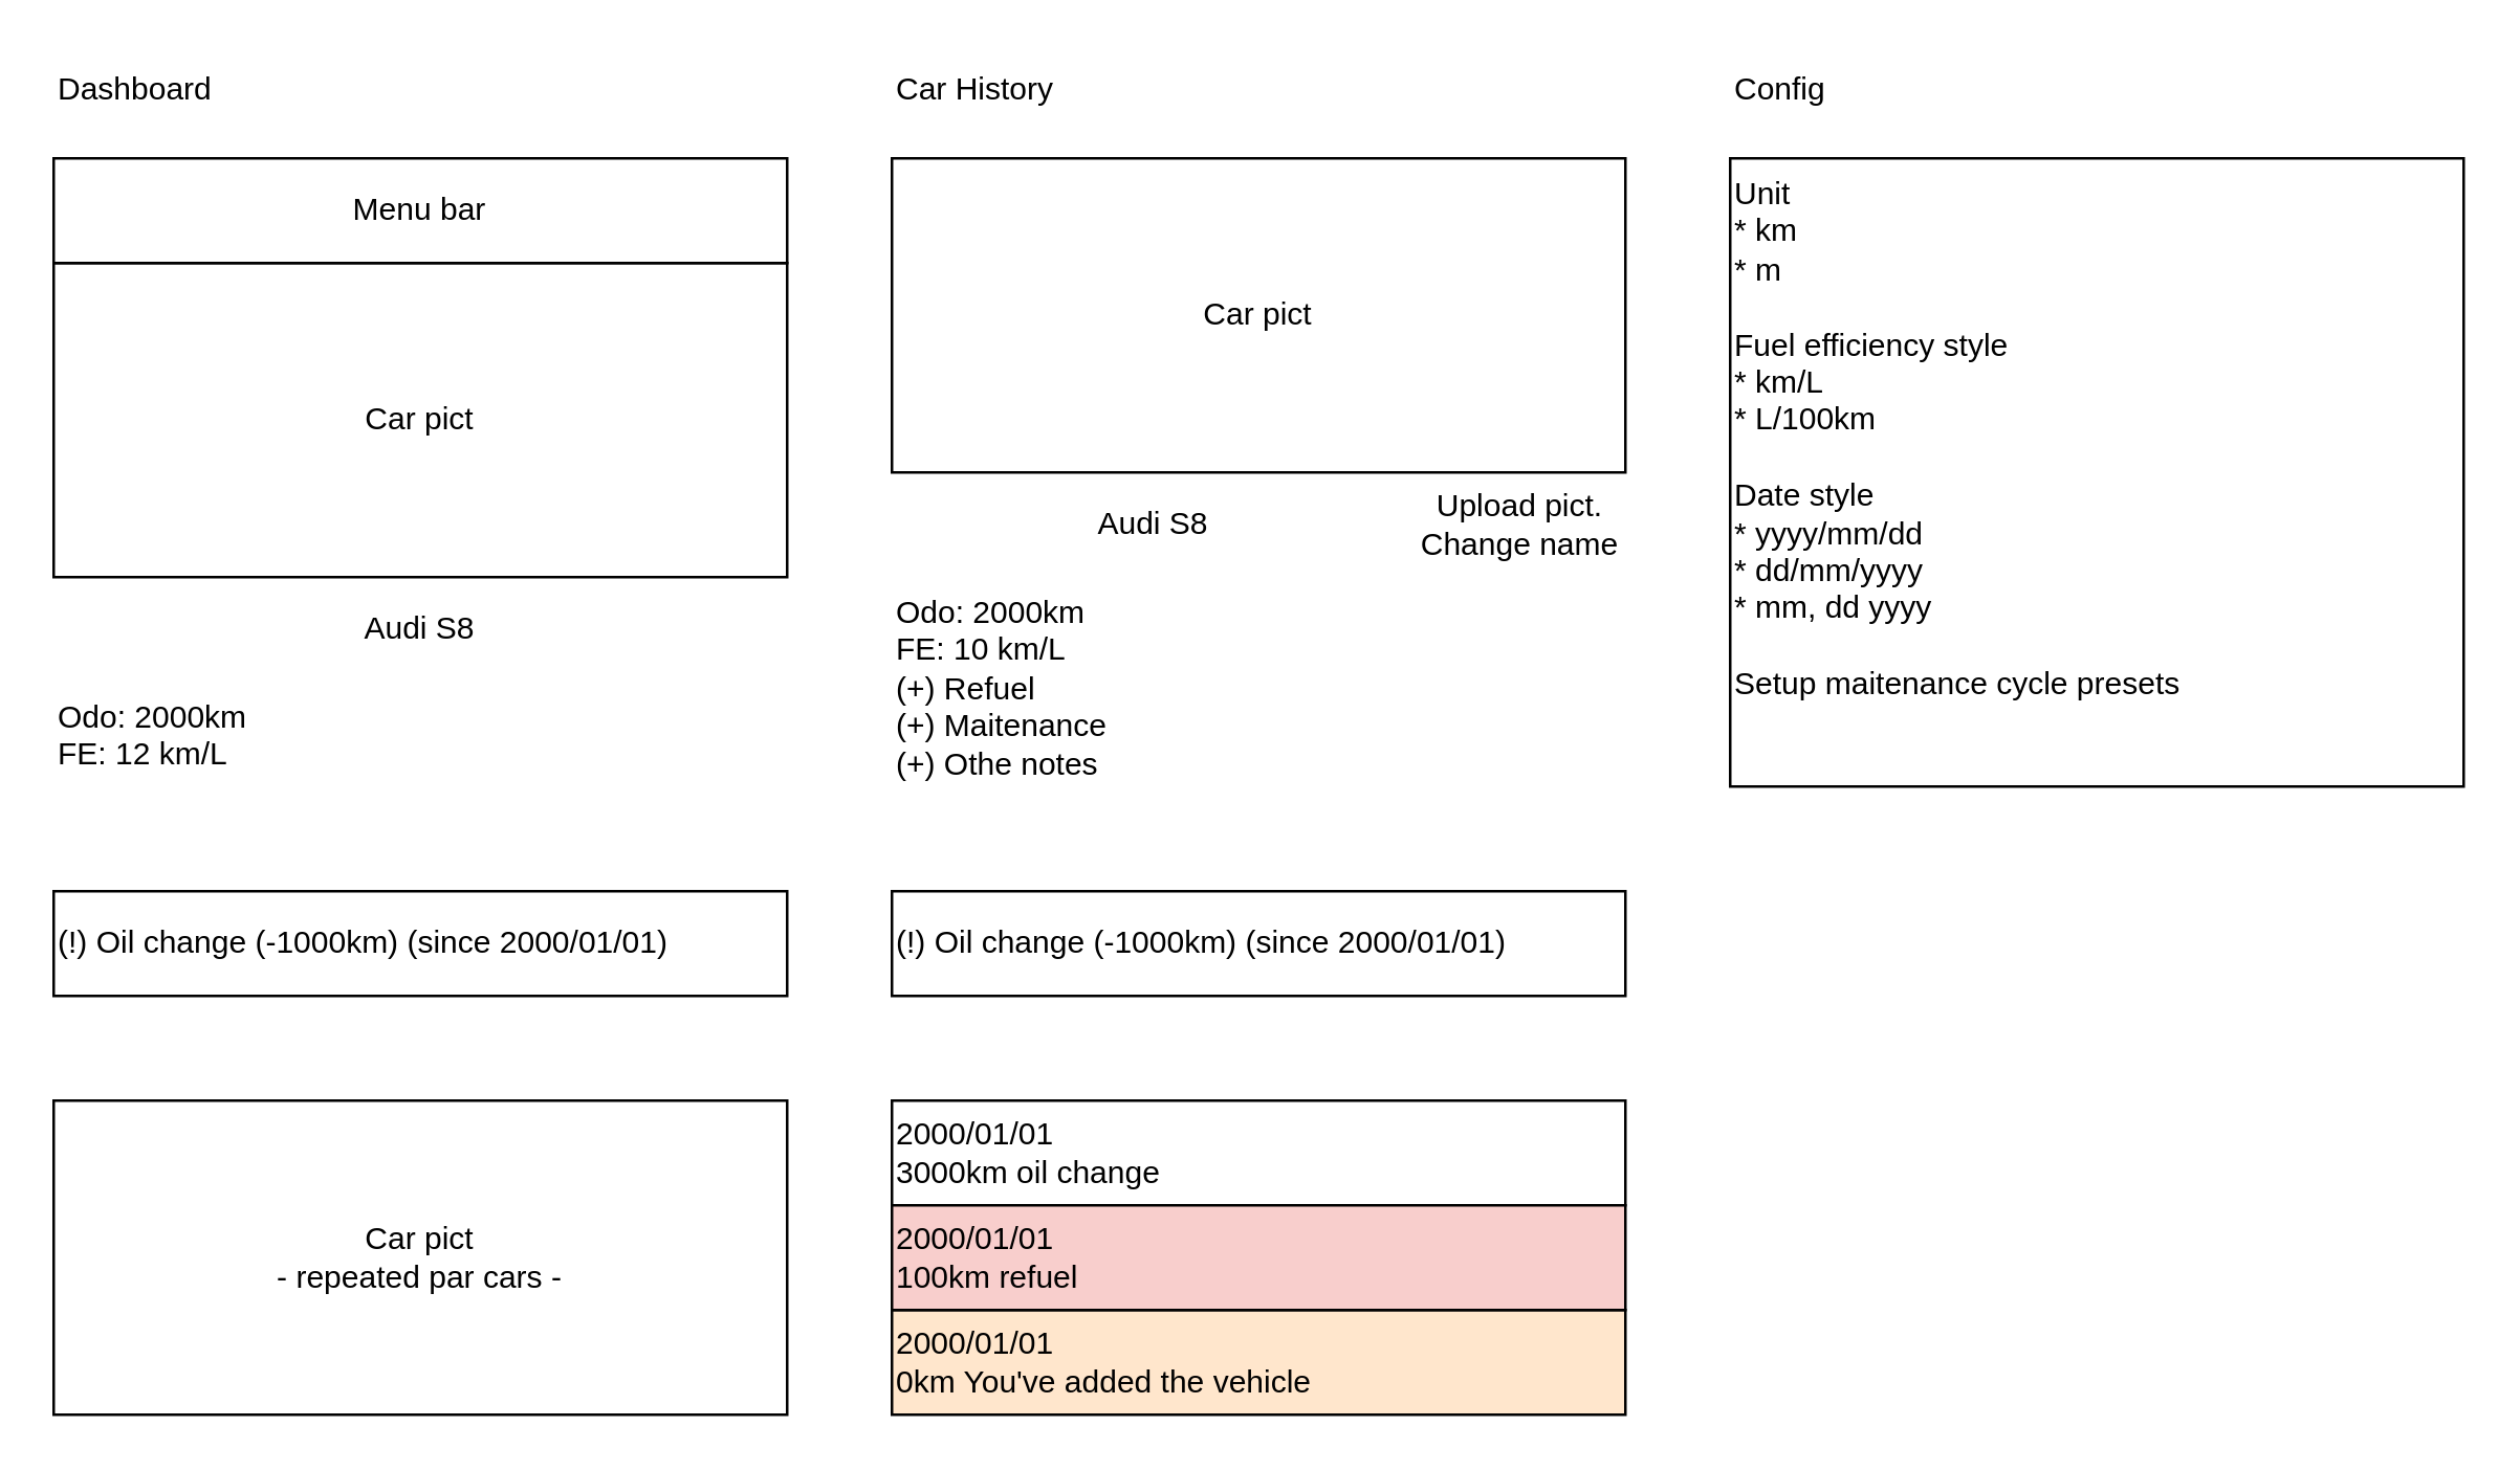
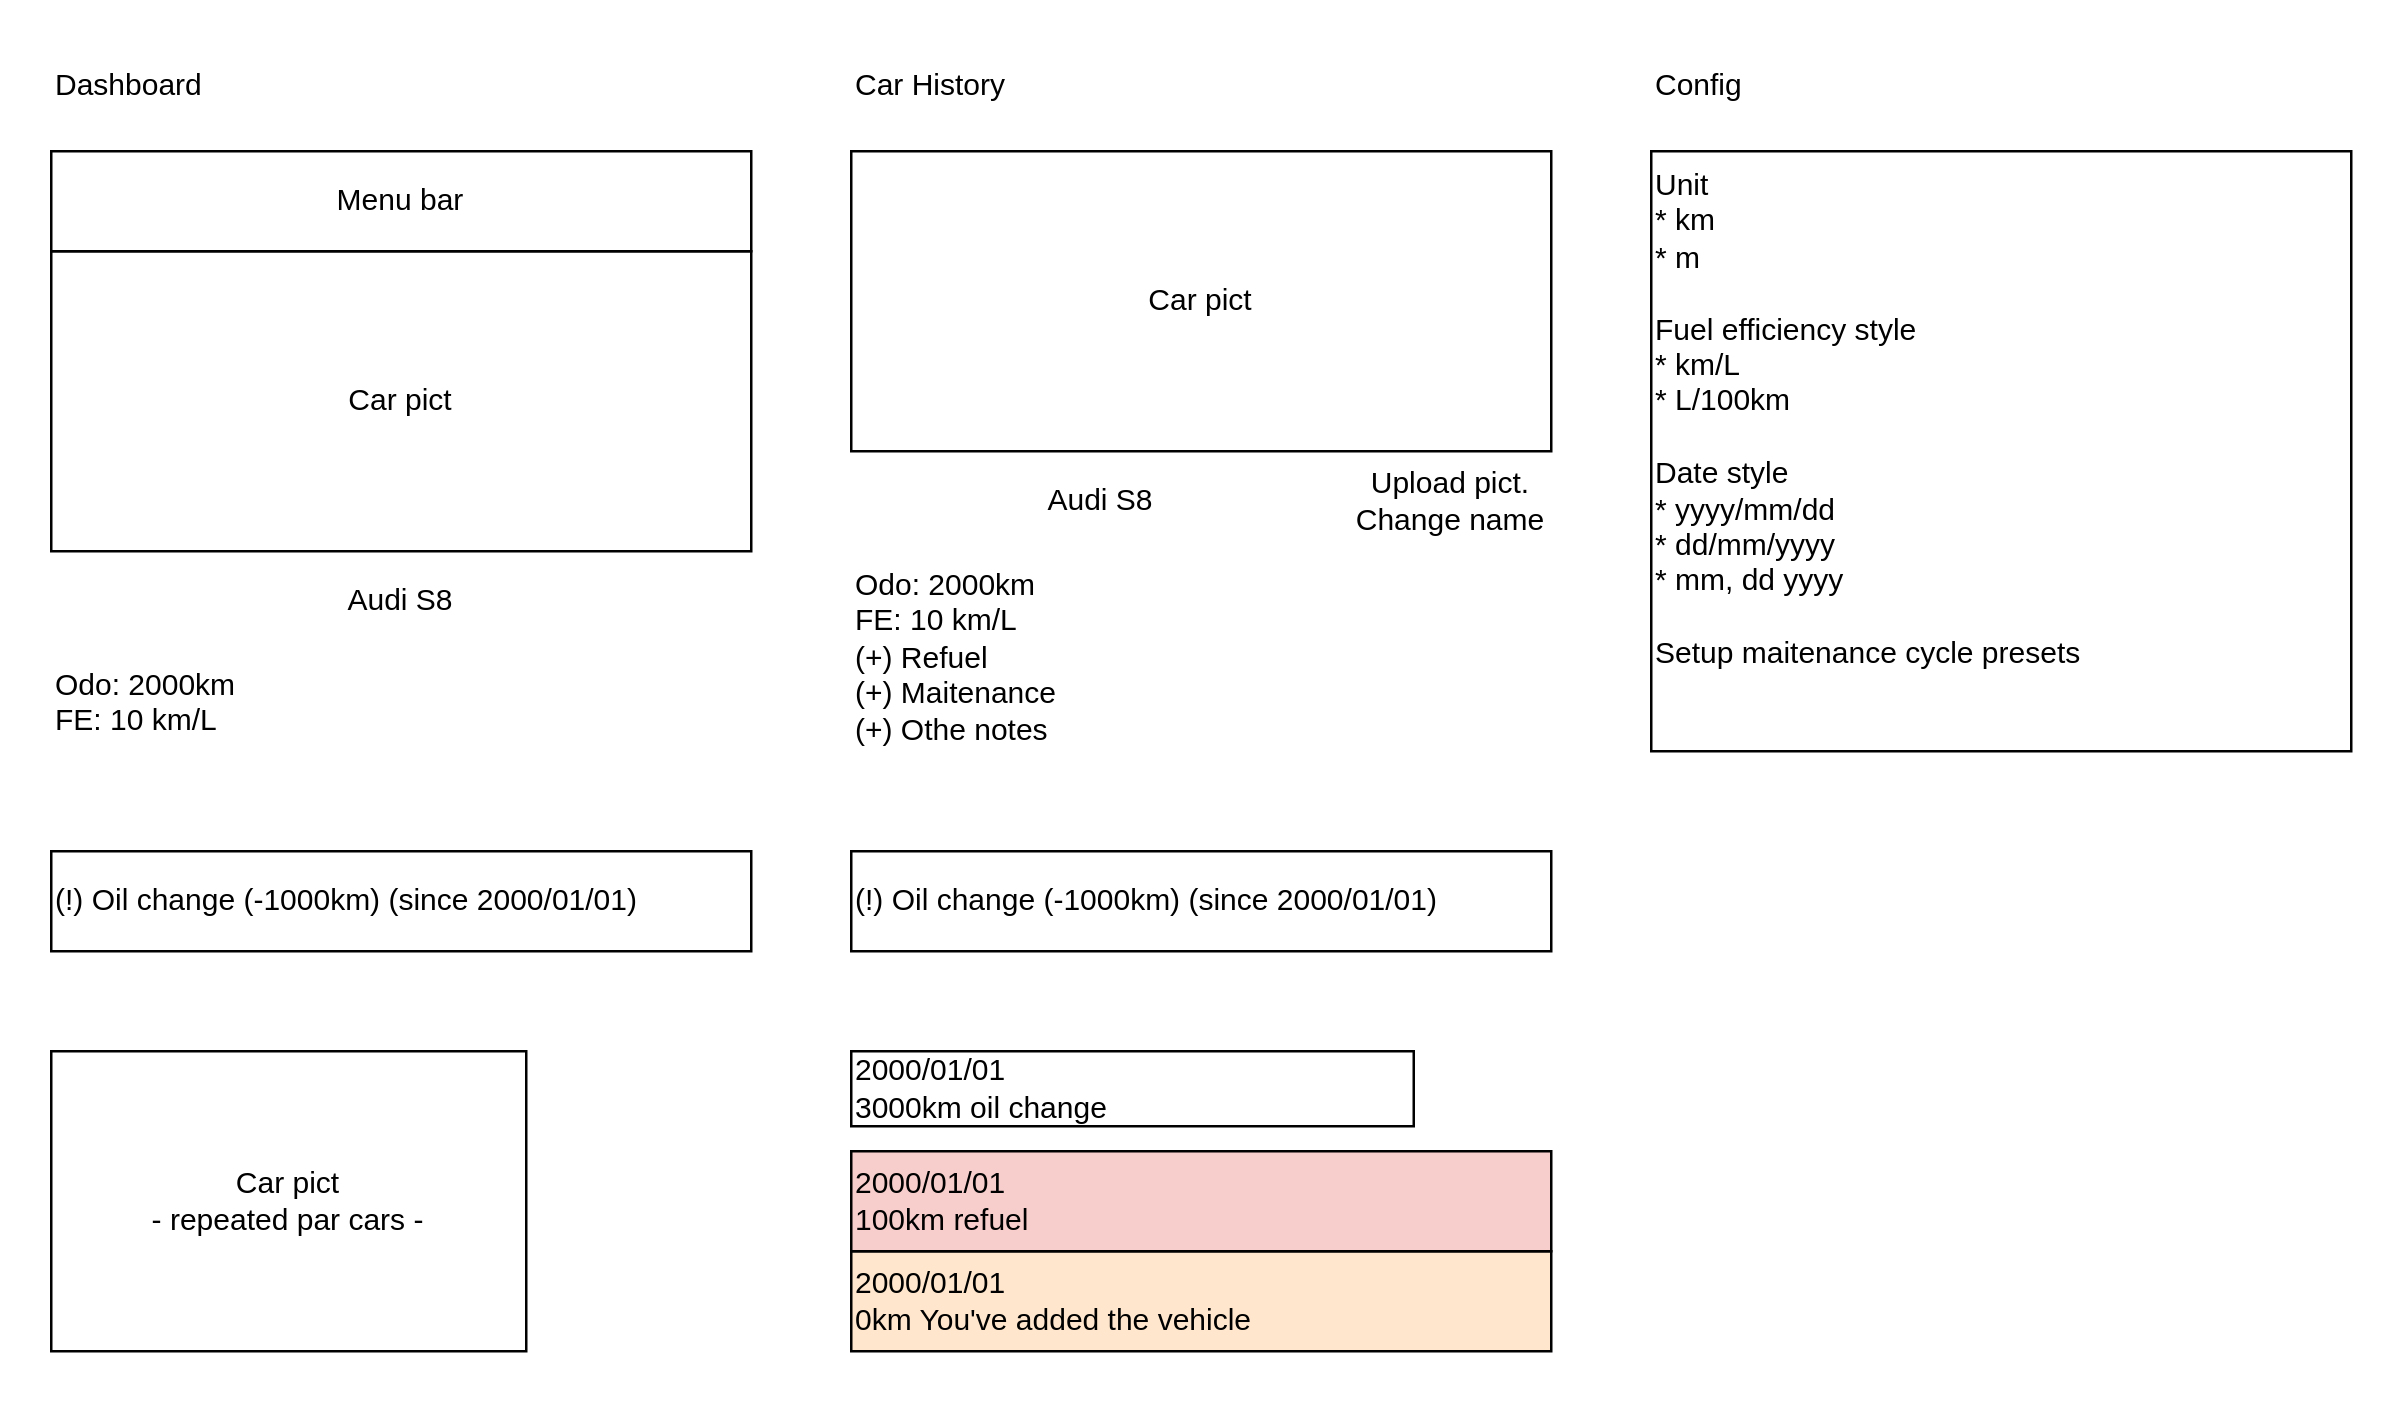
- <mxCell id="5" value="Odo: 2000km&lt;br&gt;FE: 12 km/L" style="text;html=1;strokeColor=none;fillColor=none;align=left;verticalAlign=top;whiteSpace=wrap;rounded=0;" parent="1" vertex="1"><mxGeometry x="20" y="260" width="280" height="80" as="geometry" /></mxCell>
+ <mxCell id="5" value="Odo: 2000km&lt;br&gt;FE: 10 km/L" style="text;html=1;strokeColor=none;fillColor=none;align=left;verticalAlign=top;whiteSpace=wrap;rounded=0;" parent="1" vertex="1"><mxGeometry x="20" y="260" width="280" height="80" as="geometry" /></mxCell>
- <mxCell id="14" value="2000/01/01&lt;br&gt;3000km oil change" style="rounded=0;whiteSpace=wrap;html=1;align=left;" vertex="1" parent="1"><mxGeometry x="340" y="420" width="280" height="40" as="geometry" /></mxCell>
+ <mxCell id="14" value="2000/01/01&lt;br&gt;3000km oil change" style="rounded=0;whiteSpace=wrap;html=1;align=left;" vertex="1" parent="1"><mxGeometry x="340" y="420" width="225" height="30" as="geometry" /></mxCell>
- <mxCell id="17" value="Car pict&lt;br&gt;- repeated par cars -" style="rounded=0;whiteSpace=wrap;html=1;" vertex="1" parent="1"><mxGeometry x="20" y="420" width="280" height="120" as="geometry" /></mxCell>
+ <mxCell id="17" value="Car pict&lt;br&gt;- repeated par cars -" style="rounded=0;whiteSpace=wrap;html=1;" vertex="1" parent="1"><mxGeometry x="20" y="420" width="190" height="120" as="geometry" /></mxCell>
